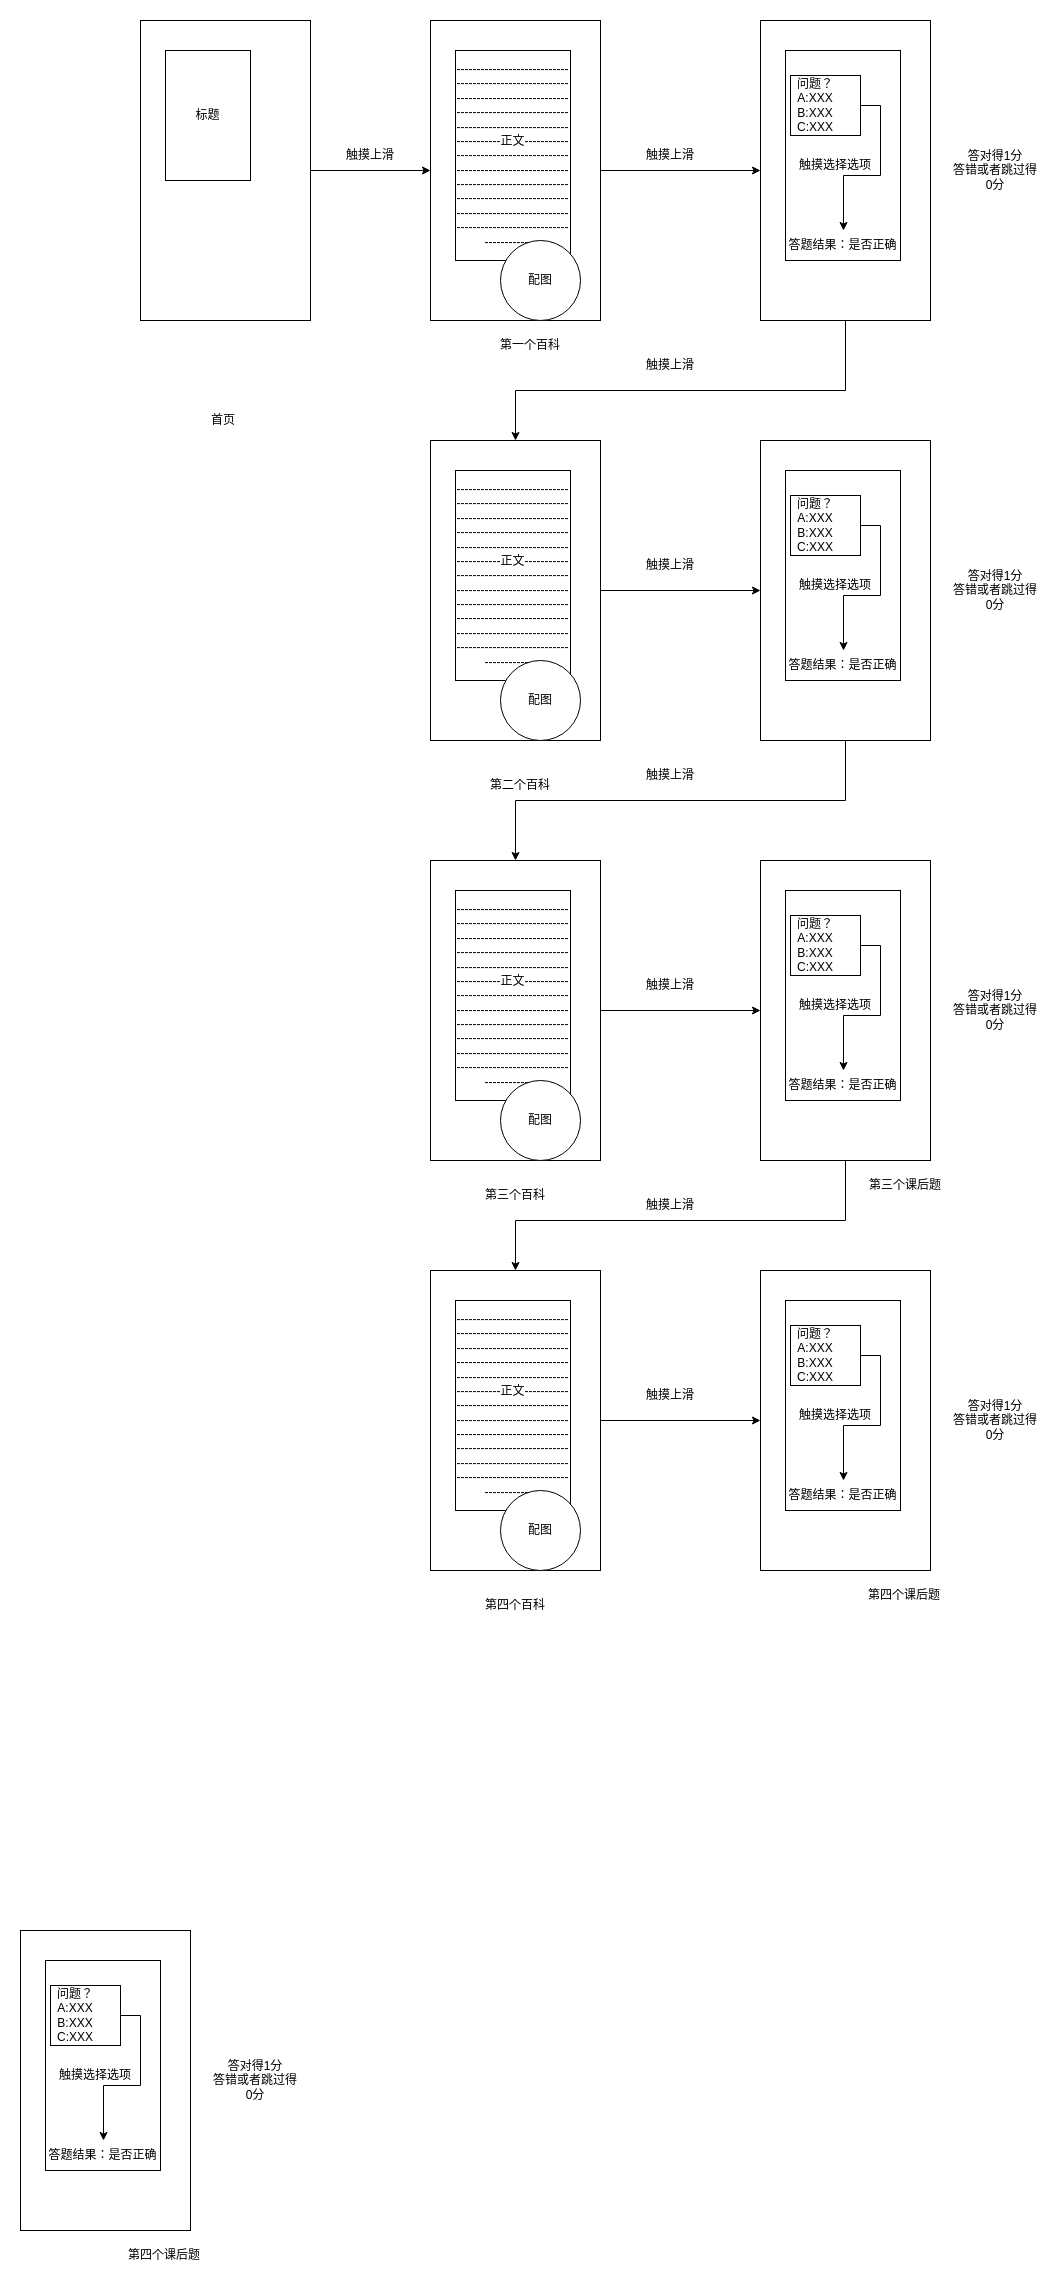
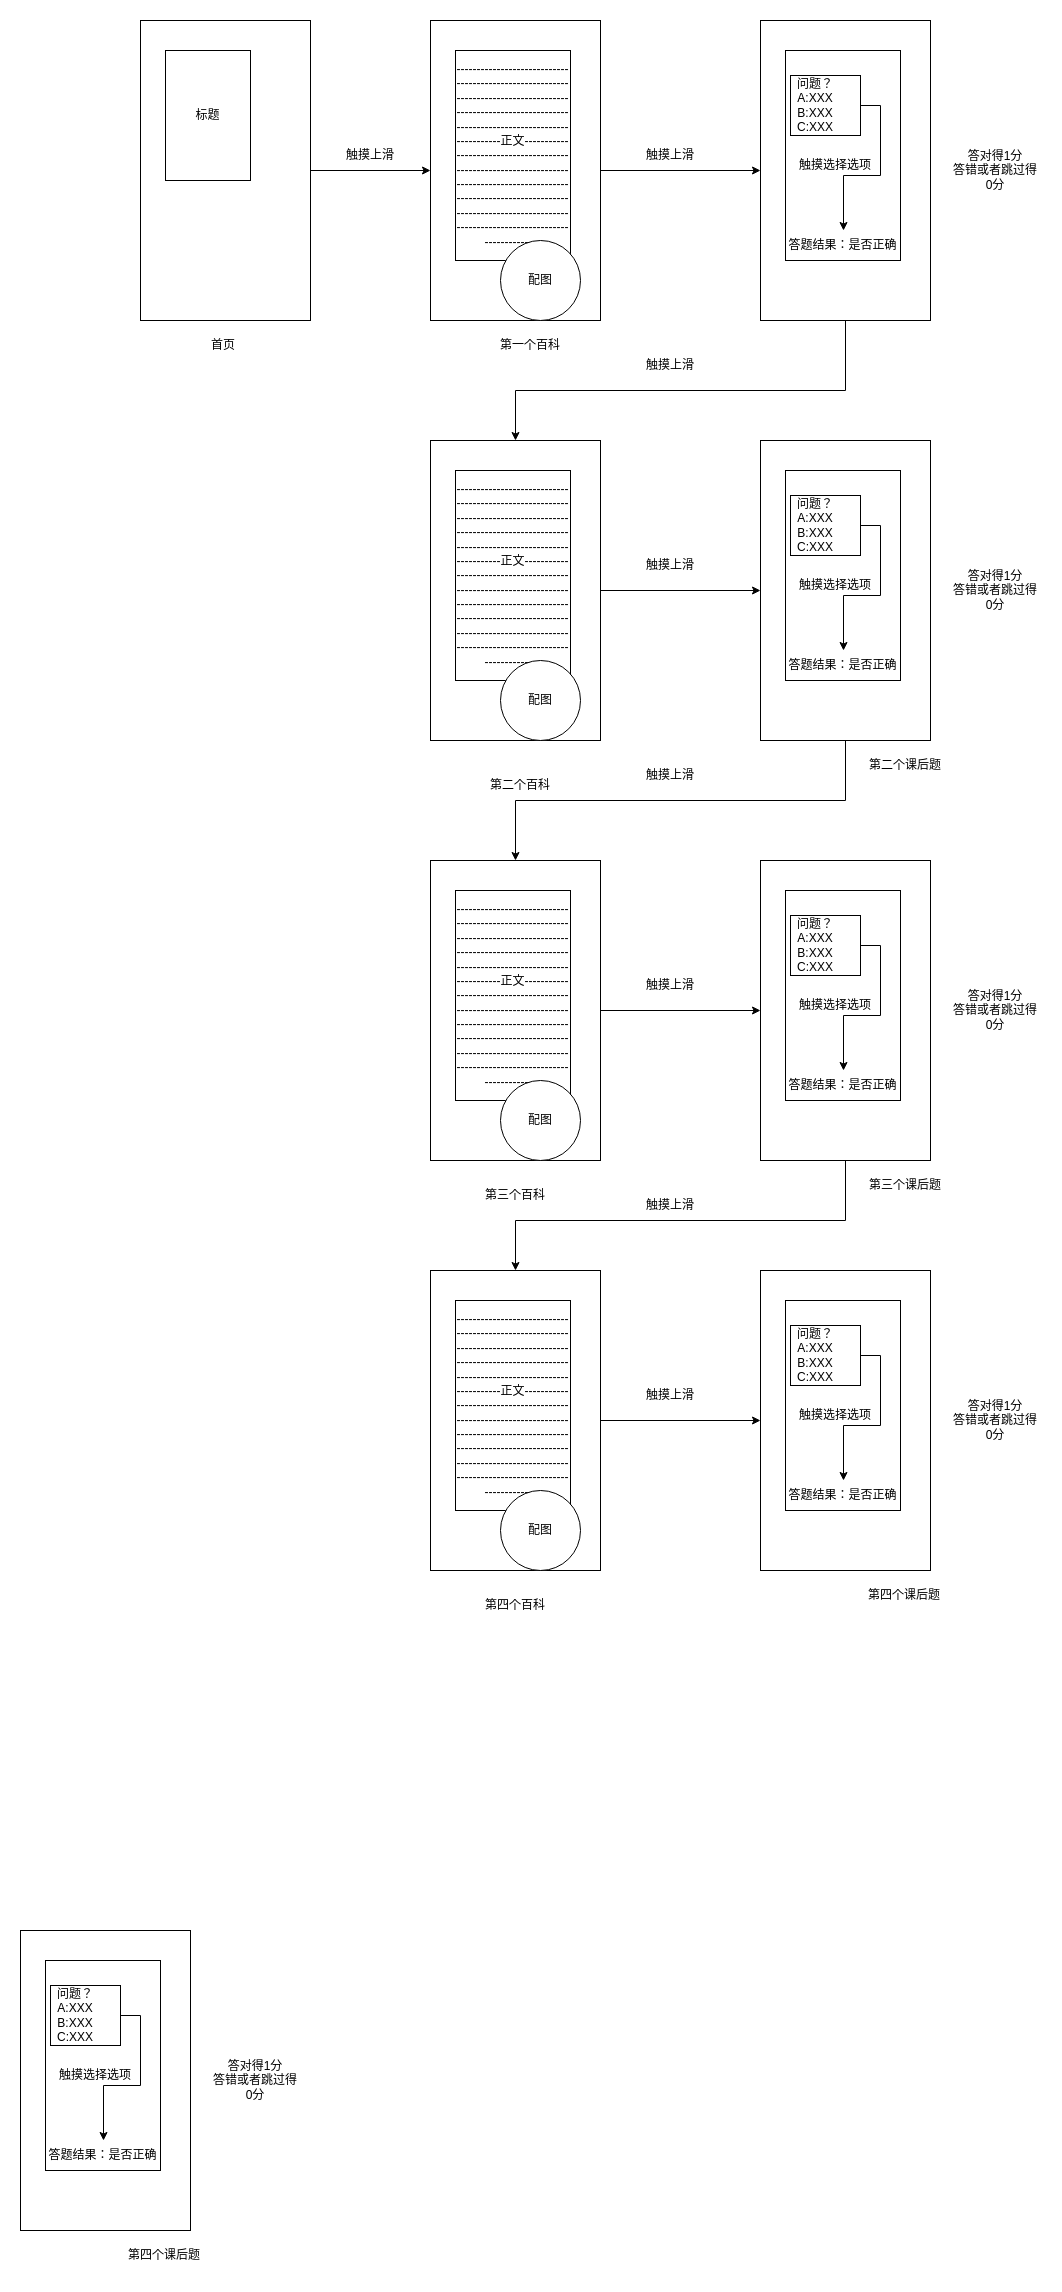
- <mxCell id="7" value="首页" style="text;strokeColor=none;align=center;fillColor=none;html=1;verticalAlign=middle;whiteSpace=wrap;rounded=0;" vertex="1" parent="1"><mxGeometry x="192.5" y="405" width="60" height="30" as="geometry" /></mxCell>
+ <mxCell id="7" value="首页" style="text;strokeColor=none;align=center;fillColor=none;html=1;verticalAlign=middle;whiteSpace=wrap;rounded=0;" vertex="1" parent="1"><mxGeometry x="192.5" y="330" width="60" height="30" as="geometry" /></mxCell>
+ <mxCell id="33" value="第二个课后题" style="text;strokeColor=none;align=center;fillColor=none;html=1;verticalAlign=middle;whiteSpace=wrap;rounded=0;" vertex="1" parent="30"><mxGeometry x="100" y="310" width="90" height="30" as="geometry" /></mxCell>
